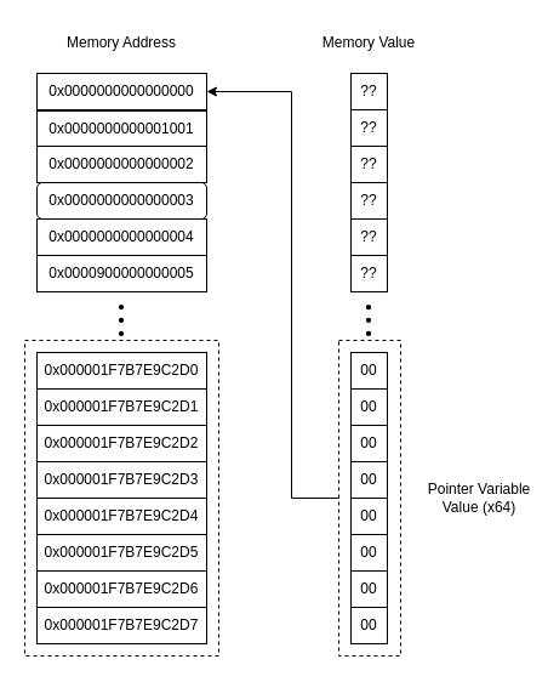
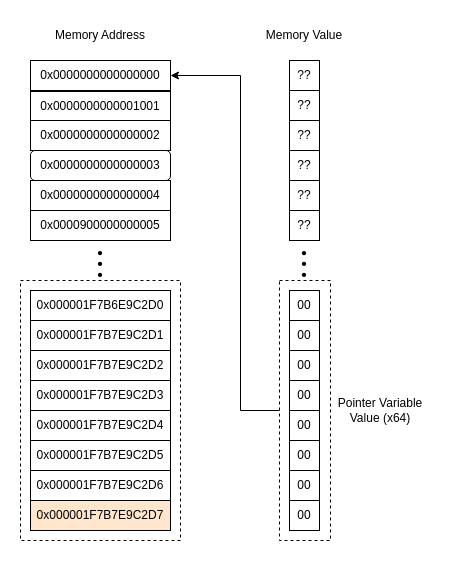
- <mxCell id="10" value="0x000001F7B7E9C2D0" style="rounded=0;whiteSpace=wrap;html=1;" vertex="1" parent="1"><mxGeometry x="30" y="290" width="140" height="30" as="geometry" /></mxCell>
+ <mxCell id="10" value="0x000001F7B6E9C2D0" style="rounded=0;whiteSpace=wrap;html=1;" vertex="1" parent="1"><mxGeometry x="30" y="290" width="140" height="30" as="geometry" /></mxCell>
- <mxCell id="37" value="Pointer Variable&lt;div&gt;Value (x64)&lt;/div&gt;" style="text;html=1;align=center;verticalAlign=middle;whiteSpace=wrap;rounded=0;" vertex="1" parent="1"><mxGeometry x="345" y="395" width="100" height="30" as="geometry" /></mxCell>
+ <mxCell id="37" value="Pointer Variable&lt;div&gt;Value (x64)&lt;/div&gt;" style="text;html=1;align=center;verticalAlign=middle;whiteSpace=wrap;rounded=0;" vertex="1" parent="1"><mxGeometry x="330" y="395" width="100" height="30" as="geometry" /></mxCell>
- <mxCell id="19" value="0x000001F7B7E9C2D7" style="rounded=0;whiteSpace=wrap;html=1;" vertex="1" parent="1"><mxGeometry x="30" y="500" width="140" height="30" as="geometry" /></mxCell>
+ <mxCell id="19" value="0x000001F7B7E9C2D7" style="rounded=0;whiteSpace=wrap;html=1;fillColor=#ffe6cc;" vertex="1" parent="1"><mxGeometry x="30" y="500" width="140" height="30" as="geometry" /></mxCell>
